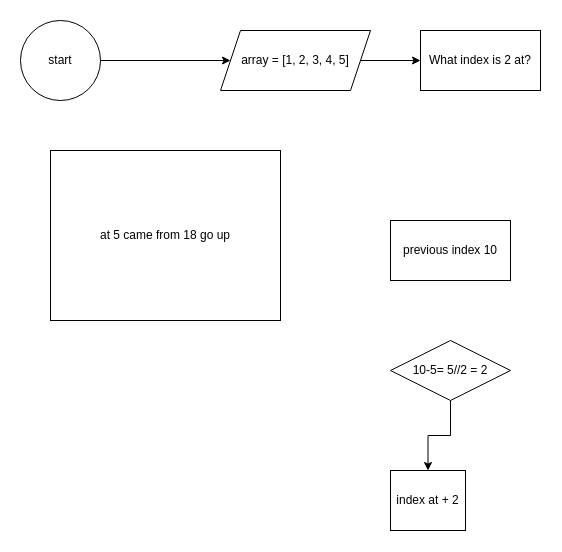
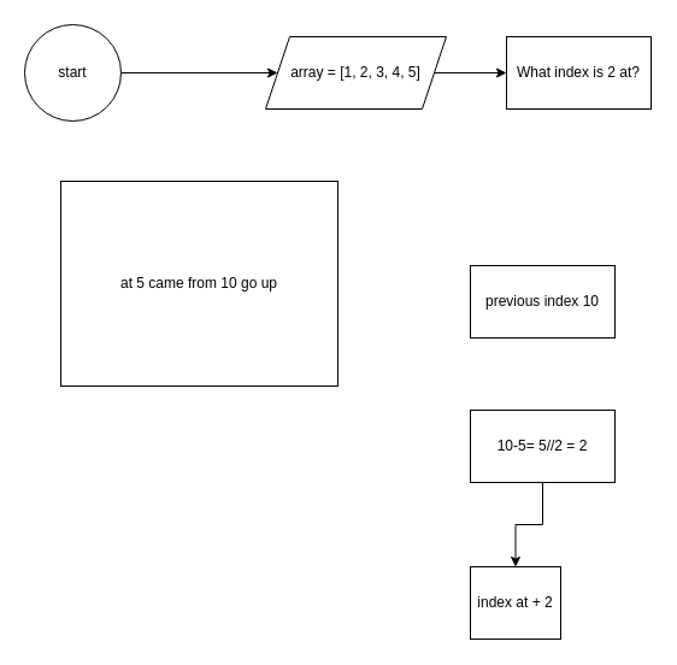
- <mxCell id="8" value="at 5 came from 18 go up" style="rounded=0;whiteSpace=wrap;html=1;" vertex="1" parent="1"><mxGeometry x="50" y="150" width="230" height="170" as="geometry" /></mxCell>
+ <mxCell id="8" value="at 5 came from 10 go up" style="rounded=0;whiteSpace=wrap;html=1;" vertex="1" parent="1"><mxGeometry x="50" y="150" width="230" height="170" as="geometry" /></mxCell>
- <mxCell id="10" value="10-5= 5//2 = 2" style="rhombus;whiteSpace=wrap;html=1;" vertex="1" parent="1"><mxGeometry x="390" y="340" width="120" height="60" as="geometry" /></mxCell>
+ <mxCell id="10" value="10-5= 5//2 = 2" style="rounded=0;whiteSpace=wrap;html=1;" vertex="1" parent="1"><mxGeometry x="390" y="340" width="120" height="60" as="geometry" /></mxCell>
